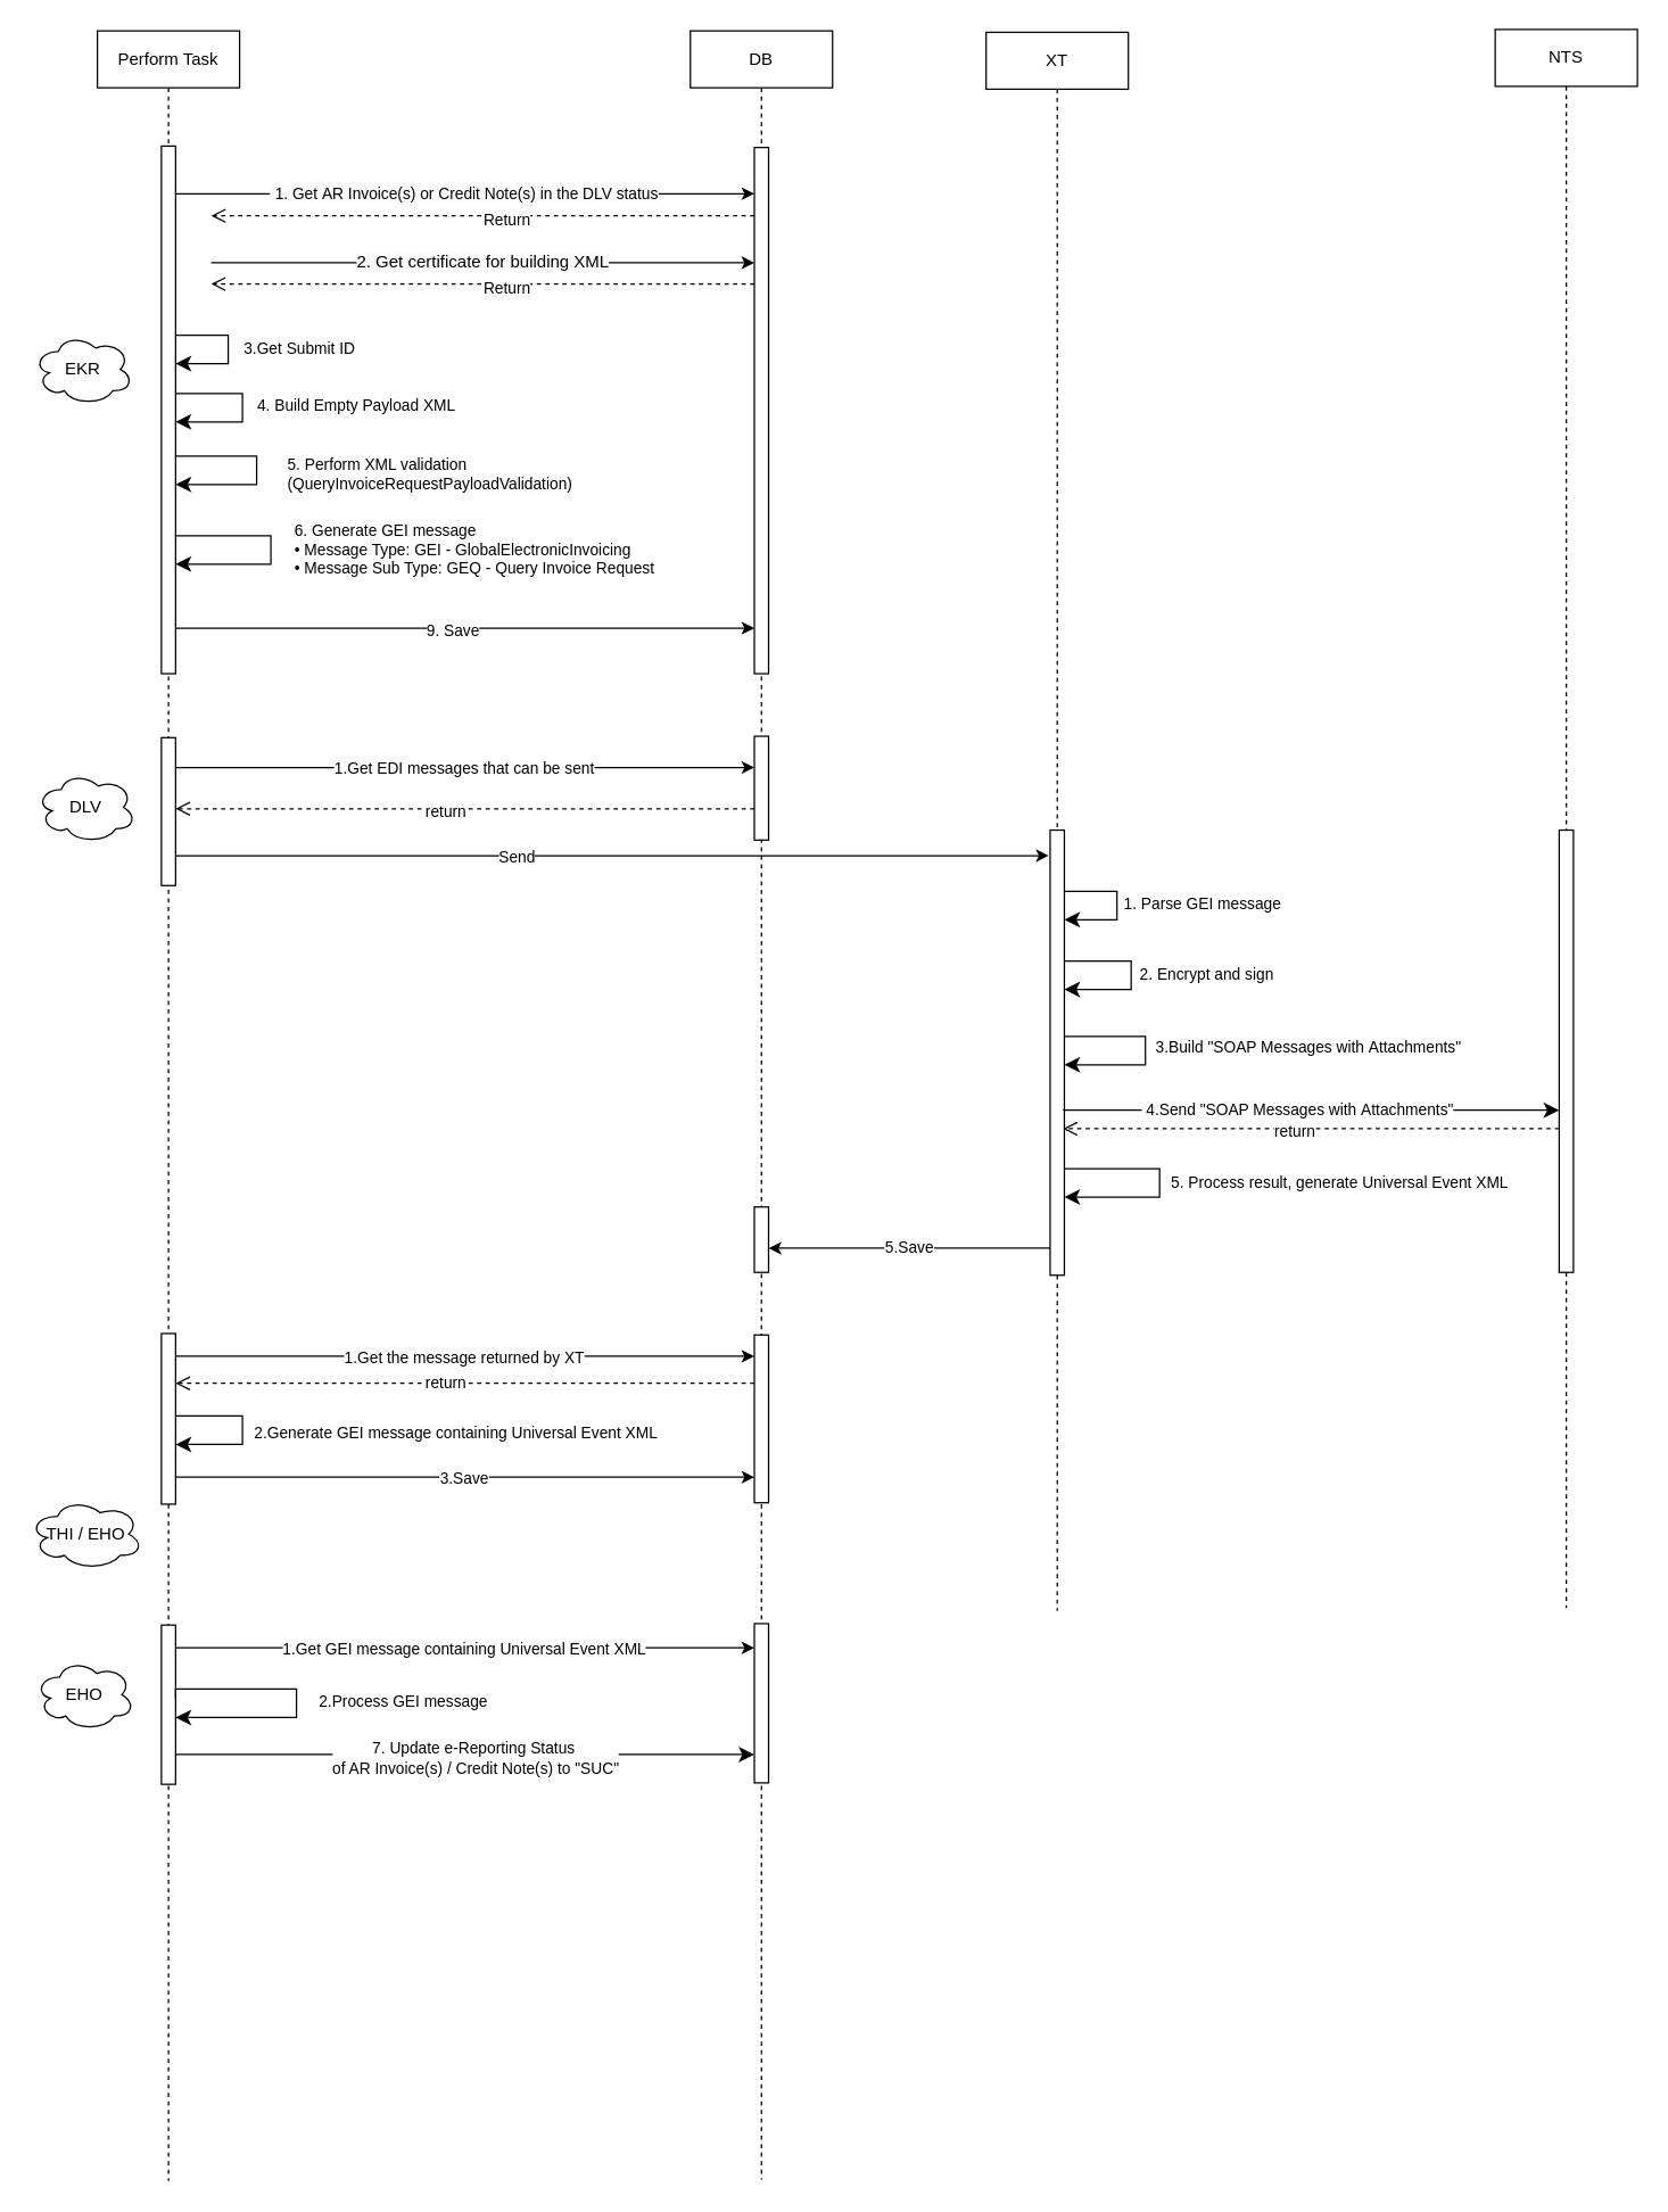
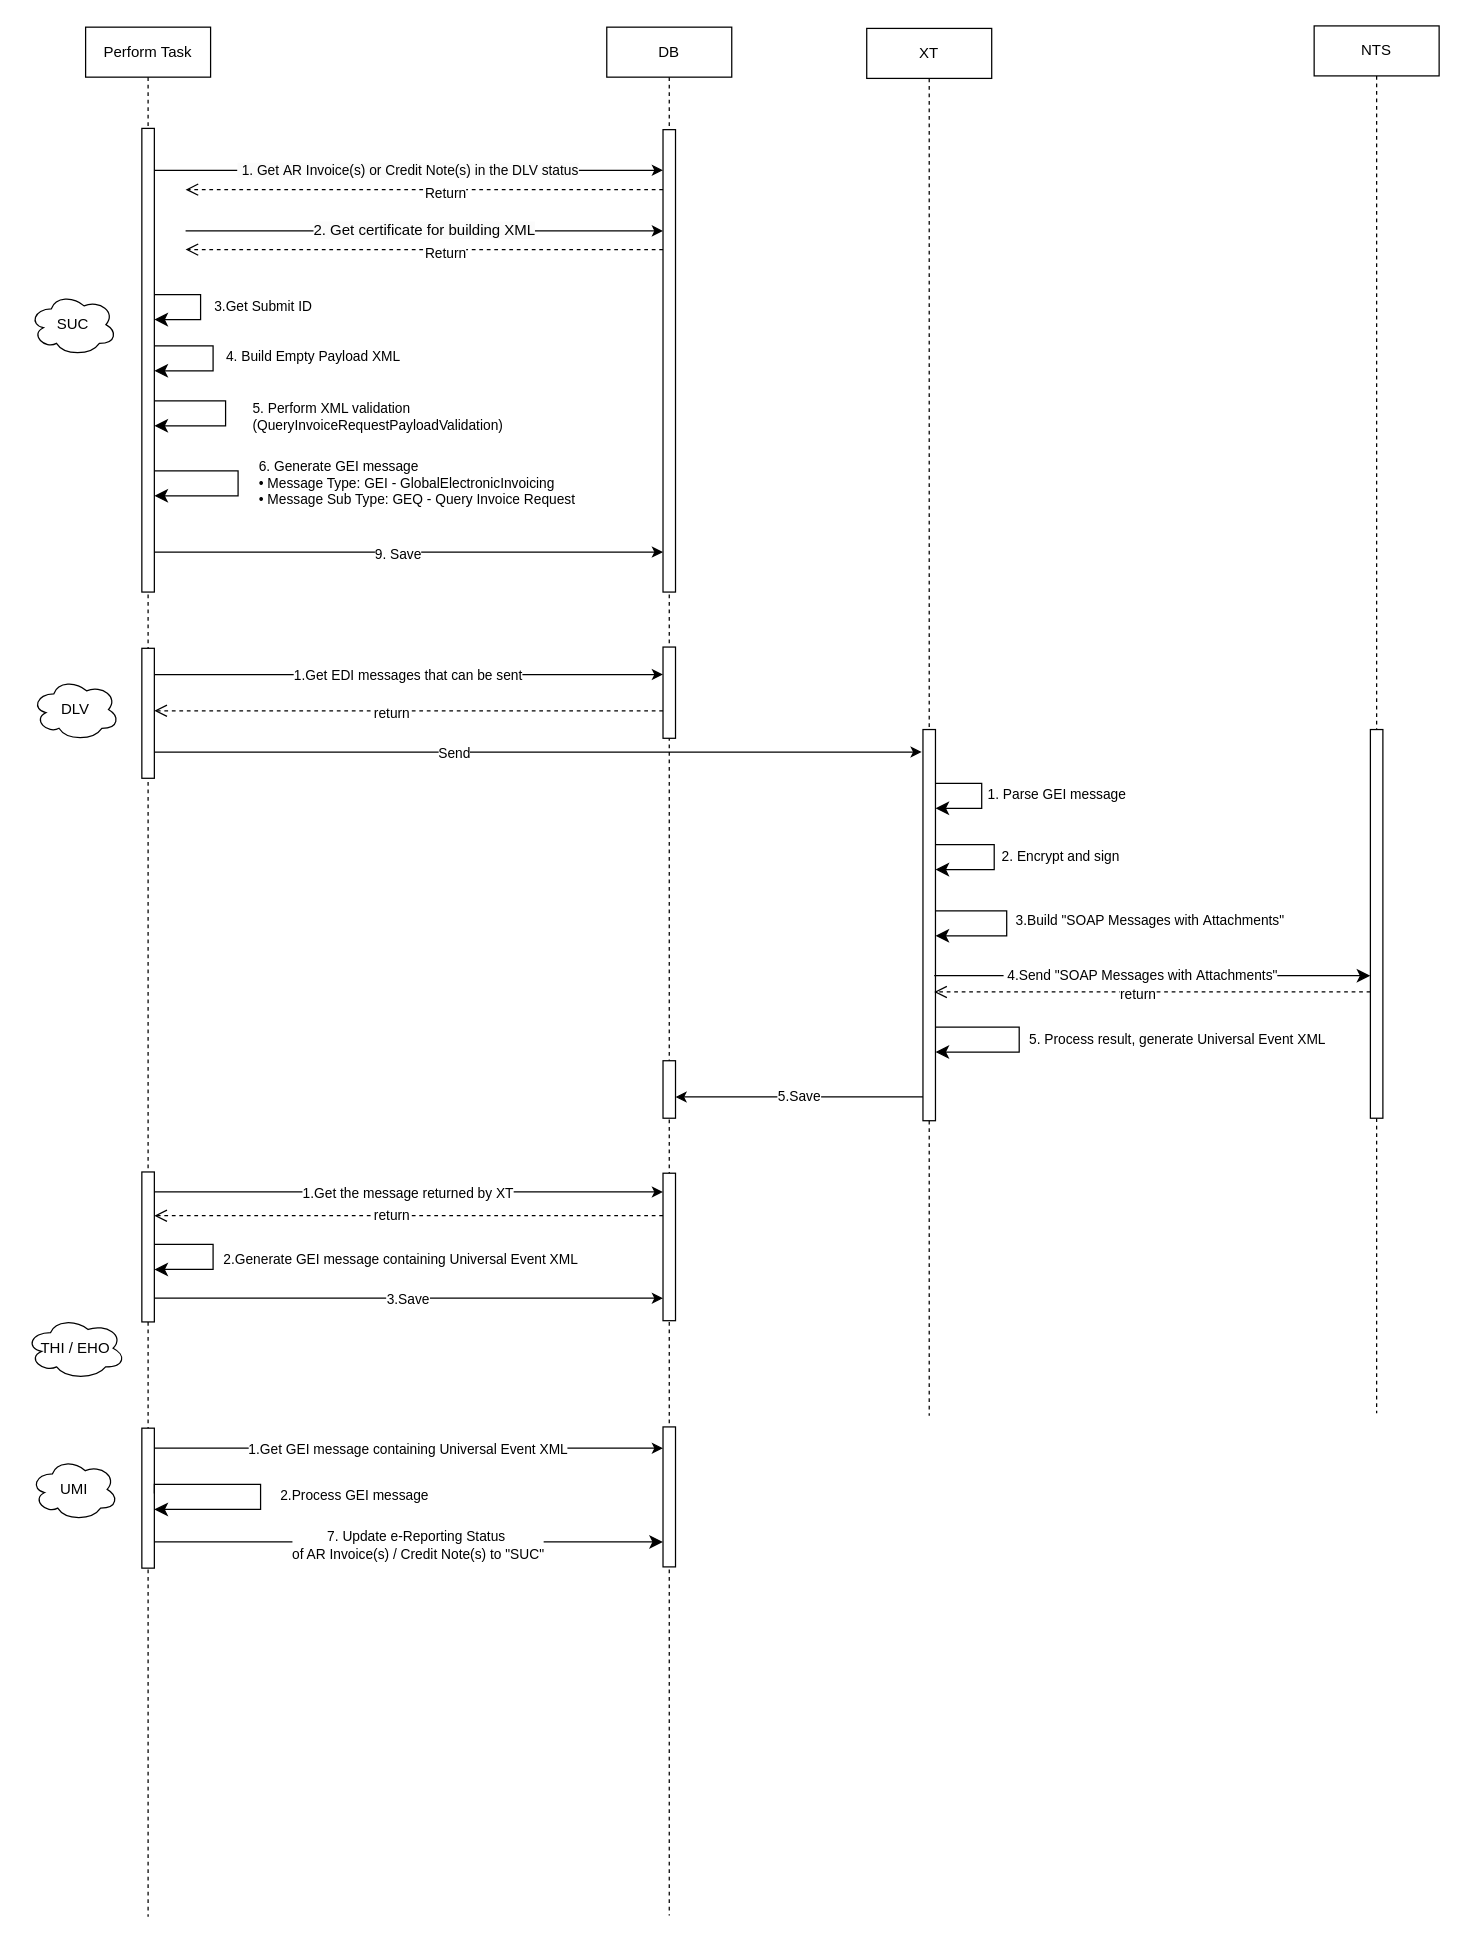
- <mxCell id="29" value="EKR" style="ellipse;shape=cloud;whiteSpace=wrap;html=1;" vertex="1" parent="1"><mxGeometry x="23" y="234" width="70" height="50" as="geometry" /></mxCell>
+ <mxCell id="29" value="SUC" style="ellipse;shape=cloud;whiteSpace=wrap;html=1;" vertex="1" parent="1"><mxGeometry x="23" y="234" width="70" height="50" as="geometry" /></mxCell>
- <mxCell id="32" value="EHO" style="ellipse;shape=cloud;whiteSpace=wrap;html=1;" vertex="1" parent="1"><mxGeometry x="24" y="1166" width="70" height="50" as="geometry" /></mxCell>
+ <mxCell id="32" value="UMI" style="ellipse;shape=cloud;whiteSpace=wrap;html=1;" vertex="1" parent="1"><mxGeometry x="24" y="1166" width="70" height="50" as="geometry" /></mxCell>
